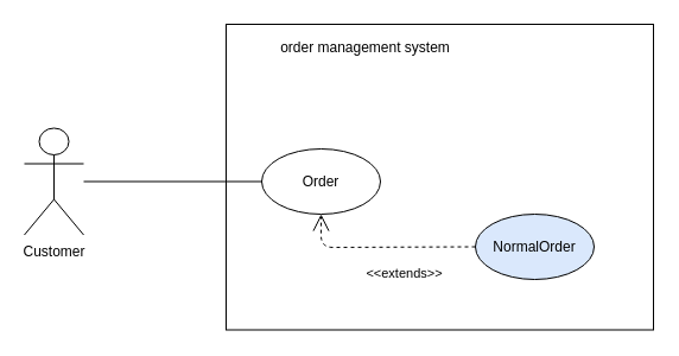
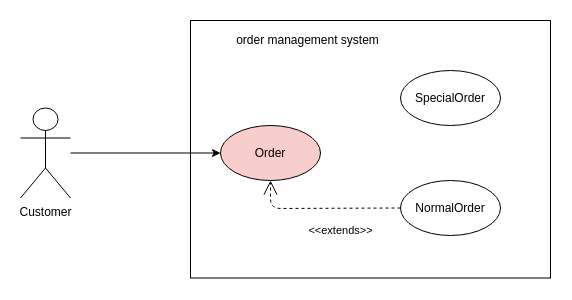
+ <mxCell id="5" value="SpecialOrder" style="ellipse;whiteSpace=wrap;html=1;" vertex="1" parent="1"><mxGeometry x="400" y="70" width="100" height="55" as="geometry" /></mxCell>
- <mxCell id="7" value="" style="endArrow=none;html=1;entryX=0;entryY=0.5;entryDx=0;entryDy=0;" edge="1" parent="1" source="6" target="3"><mxGeometry width="50" height="50" relative="1" as="geometry"><mxPoint x="220" y="200" as="sourcePoint" /><mxPoint x="210" y="150" as="targetPoint" /></mxGeometry></mxCell>
+ <mxCell id="7" value="" style="endArrow=classic;html=1;entryX=0;entryY=0.5;entryDx=0;entryDy=0;" edge="1" parent="1" source="6" target="3"><mxGeometry width="50" height="50" relative="1" as="geometry"><mxPoint x="220" y="200" as="sourcePoint" /><mxPoint x="210" y="150" as="targetPoint" /></mxGeometry></mxCell>
- <mxCell id="3" value="Order" style="ellipse;whiteSpace=wrap;html=1;" vertex="1" parent="1"><mxGeometry x="220" y="125" width="100" height="55" as="geometry" /></mxCell>
+ <mxCell id="3" value="Order" style="ellipse;whiteSpace=wrap;html=1;fillColor=#f8cecc;" vertex="1" parent="1"><mxGeometry x="220" y="125" width="100" height="55" as="geometry" /></mxCell>
- <mxCell id="4" value="NormalOrder" style="ellipse;whiteSpace=wrap;html=1;fillColor=#dae8fc;" vertex="1" parent="1"><mxGeometry x="400" y="180" width="100" height="55" as="geometry" /></mxCell>
+ <mxCell id="4" value="NormalOrder" style="ellipse;whiteSpace=wrap;html=1;" vertex="1" parent="1"><mxGeometry x="400" y="180" width="100" height="55" as="geometry" /></mxCell>
